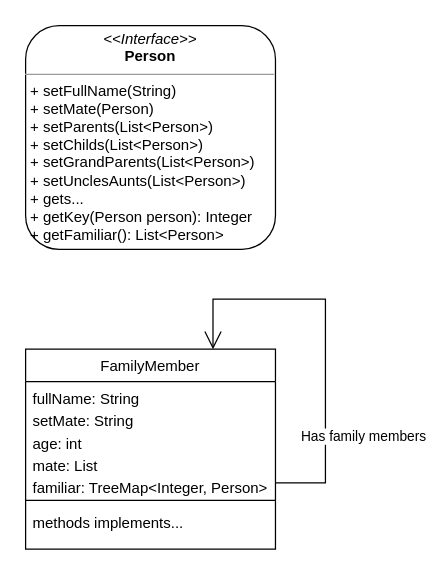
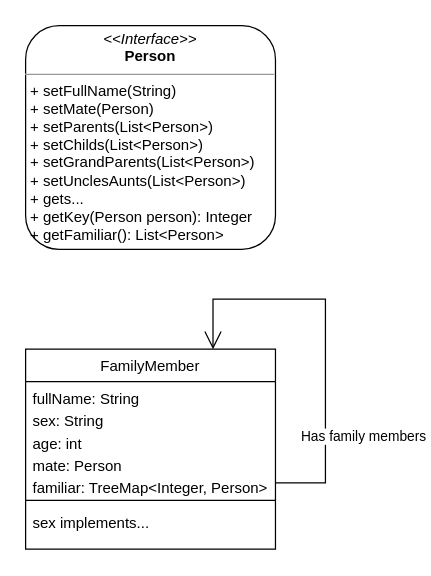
- <mxCell id="5" value="setMate: String" style="text;align=left;verticalAlign=top;spacingLeft=4;spacingRight=4;overflow=hidden;rotatable=0;points=[[0,0.5],[1,0.5]];portConstraint=eastwest;rounded=0;shadow=0;html=0;" parent="3" vertex="1"><mxGeometry y="44" width="200" height="18" as="geometry" /></mxCell>
+ <mxCell id="5" value="sex: String" style="text;align=left;verticalAlign=top;spacingLeft=4;spacingRight=4;overflow=hidden;rotatable=0;points=[[0,0.5],[1,0.5]];portConstraint=eastwest;rounded=0;shadow=0;html=0;" parent="3" vertex="1"><mxGeometry y="44" width="200" height="18" as="geometry" /></mxCell>
- <mxCell id="7" value="mate: List" style="text;align=left;verticalAlign=top;spacingLeft=4;spacingRight=4;overflow=hidden;rotatable=0;points=[[0,0.5],[1,0.5]];portConstraint=eastwest;rounded=0;shadow=0;html=0;" parent="3" vertex="1"><mxGeometry y="80" width="200" height="18" as="geometry" /></mxCell>
+ <mxCell id="7" value="mate: Person" style="text;align=left;verticalAlign=top;spacingLeft=4;spacingRight=4;overflow=hidden;rotatable=0;points=[[0,0.5],[1,0.5]];portConstraint=eastwest;rounded=0;shadow=0;html=0;" parent="3" vertex="1"><mxGeometry y="80" width="200" height="18" as="geometry" /></mxCell>
- <mxCell id="10" value="methods implements..." style="text;align=left;verticalAlign=top;spacingLeft=4;spacingRight=4;overflow=hidden;rotatable=0;points=[[0,0.5],[1,0.5]];portConstraint=eastwest;" parent="3" vertex="1"><mxGeometry y="126" width="200" height="20" as="geometry" /></mxCell>
+ <mxCell id="10" value="sex implements..." style="text;align=left;verticalAlign=top;spacingLeft=4;spacingRight=4;overflow=hidden;rotatable=0;points=[[0,0.5],[1,0.5]];portConstraint=eastwest;" parent="3" vertex="1"><mxGeometry y="126" width="200" height="20" as="geometry" /></mxCell>
